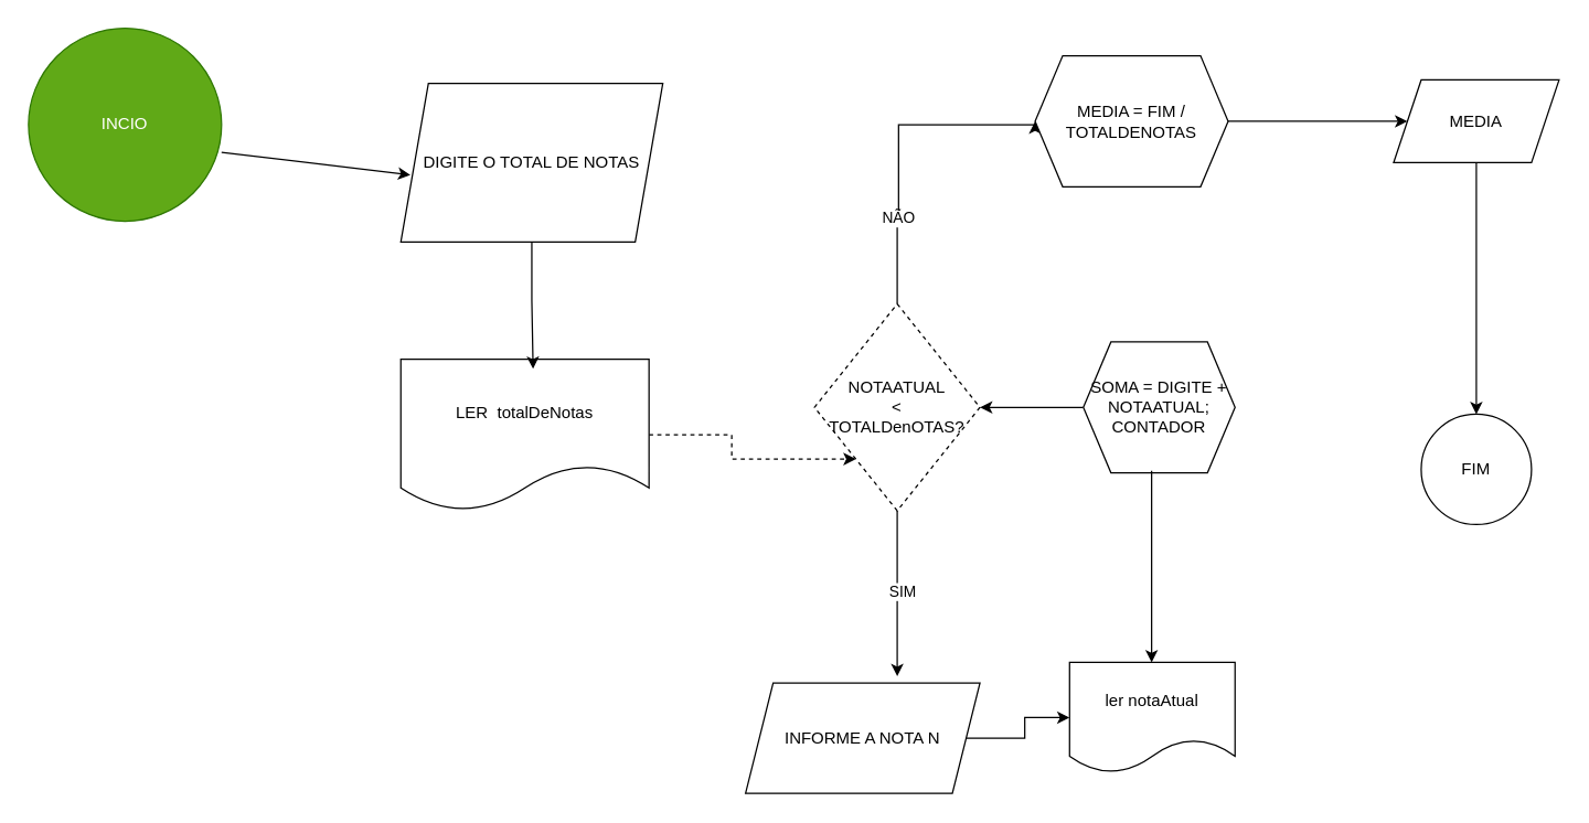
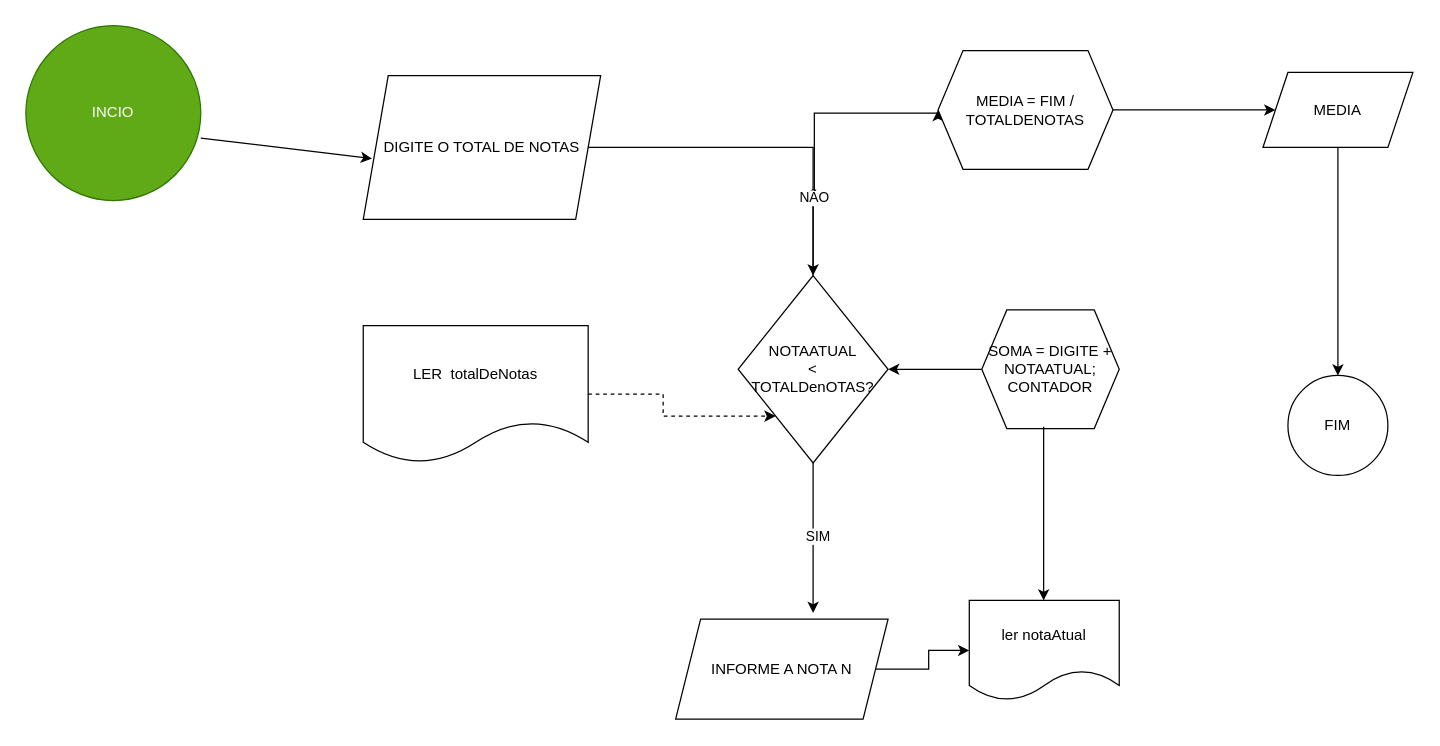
- <mxCell id="7" style="edgeStyle=orthogonalEdgeStyle;rounded=0;orthogonalLoop=1;jettySize=auto;html=1;entryX=0.533;entryY=0.064;entryDx=0;entryDy=0;entryPerimeter=0;" edge="1" parent="1" source="3" target="6"><mxGeometry relative="1" as="geometry" /></mxCell>
+ <mxCell id="7" style="edgeStyle=orthogonalEdgeStyle;rounded=0;orthogonalLoop=1;jettySize=auto;html=1;" edge="1" parent="1" source="3" target="12"><mxGeometry relative="1" as="geometry" /></mxCell>
- <mxCell id="12" value="&lt;div&gt;NOTAATUAL&lt;/div&gt;&lt;div&gt;&amp;lt;&lt;/div&gt;&lt;div&gt;TOTALDenOTAS?&lt;/div&gt;" style="rhombus;whiteSpace=wrap;html=1;dashed=1;" vertex="1" parent="1"><mxGeometry x="590" y="220" width="120" height="150" as="geometry" /></mxCell>
+ <mxCell id="12" value="&lt;div&gt;NOTAATUAL&lt;/div&gt;&lt;div&gt;&amp;lt;&lt;/div&gt;&lt;div&gt;TOTALDenOTAS?&lt;/div&gt;" style="rhombus;whiteSpace=wrap;html=1;" vertex="1" parent="1"><mxGeometry x="590" y="220" width="120" height="150" as="geometry" /></mxCell>
